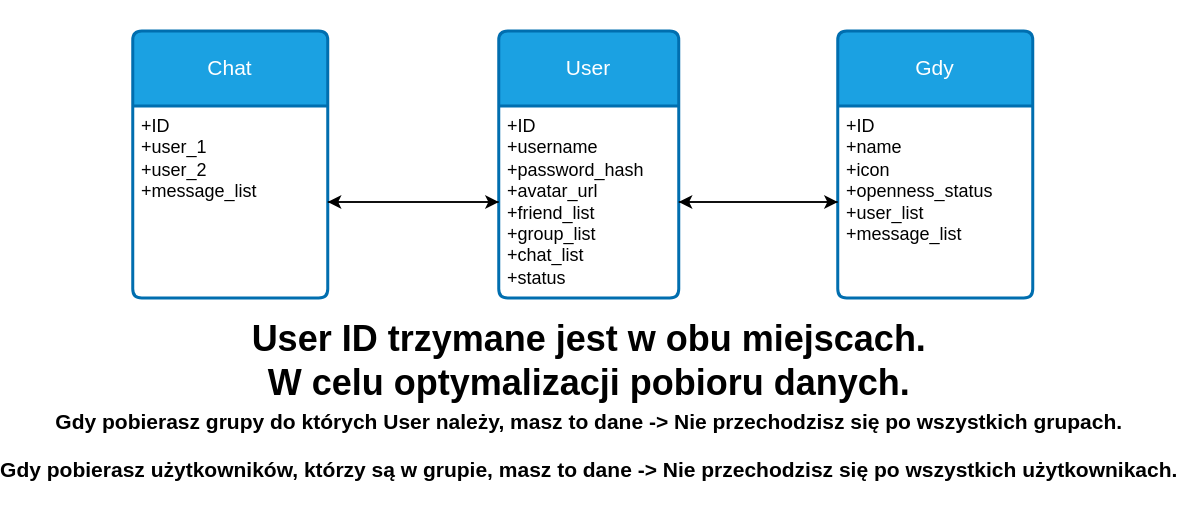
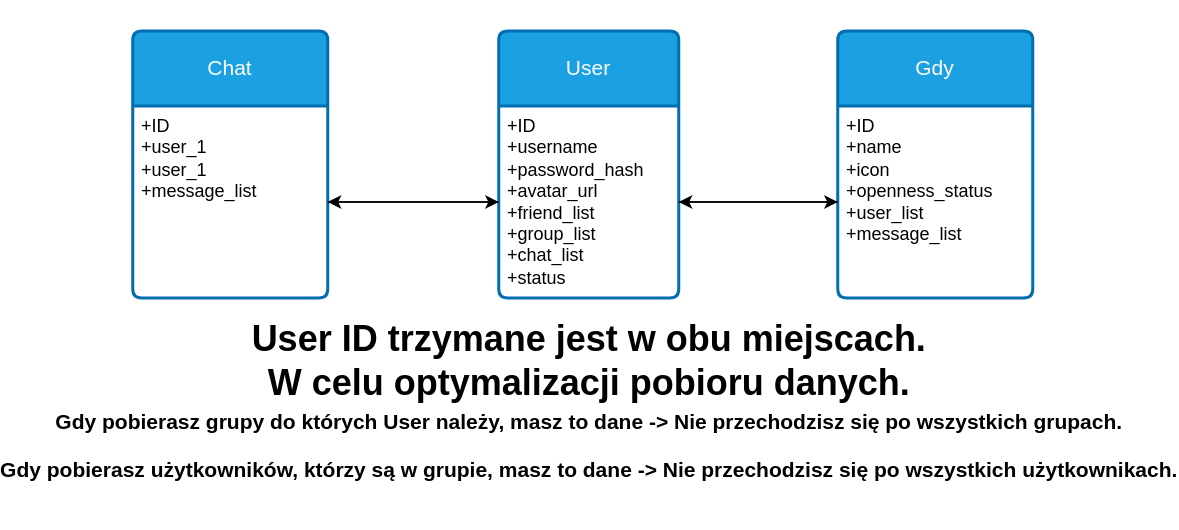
- <mxCell id="7" value="+ID&lt;br&gt;+user_1&lt;br&gt;+user_2&lt;div&gt;+message_list&lt;/div&gt;" style="align=left;strokeColor=none;fillColor=none;spacingLeft=4;fontSize=12;verticalAlign=top;resizable=0;rotatable=0;part=1;html=1;" vertex="1" parent="6"><mxGeometry y="50" width="130" height="128" as="geometry" /></mxCell>
+ <mxCell id="7" value="+ID&lt;br&gt;+user_1&lt;br&gt;+user_1&lt;div&gt;+message_list&lt;/div&gt;" style="align=left;strokeColor=none;fillColor=none;spacingLeft=4;fontSize=12;verticalAlign=top;resizable=0;rotatable=0;part=1;html=1;" vertex="1" parent="6"><mxGeometry y="50" width="130" height="128" as="geometry" /></mxCell>
